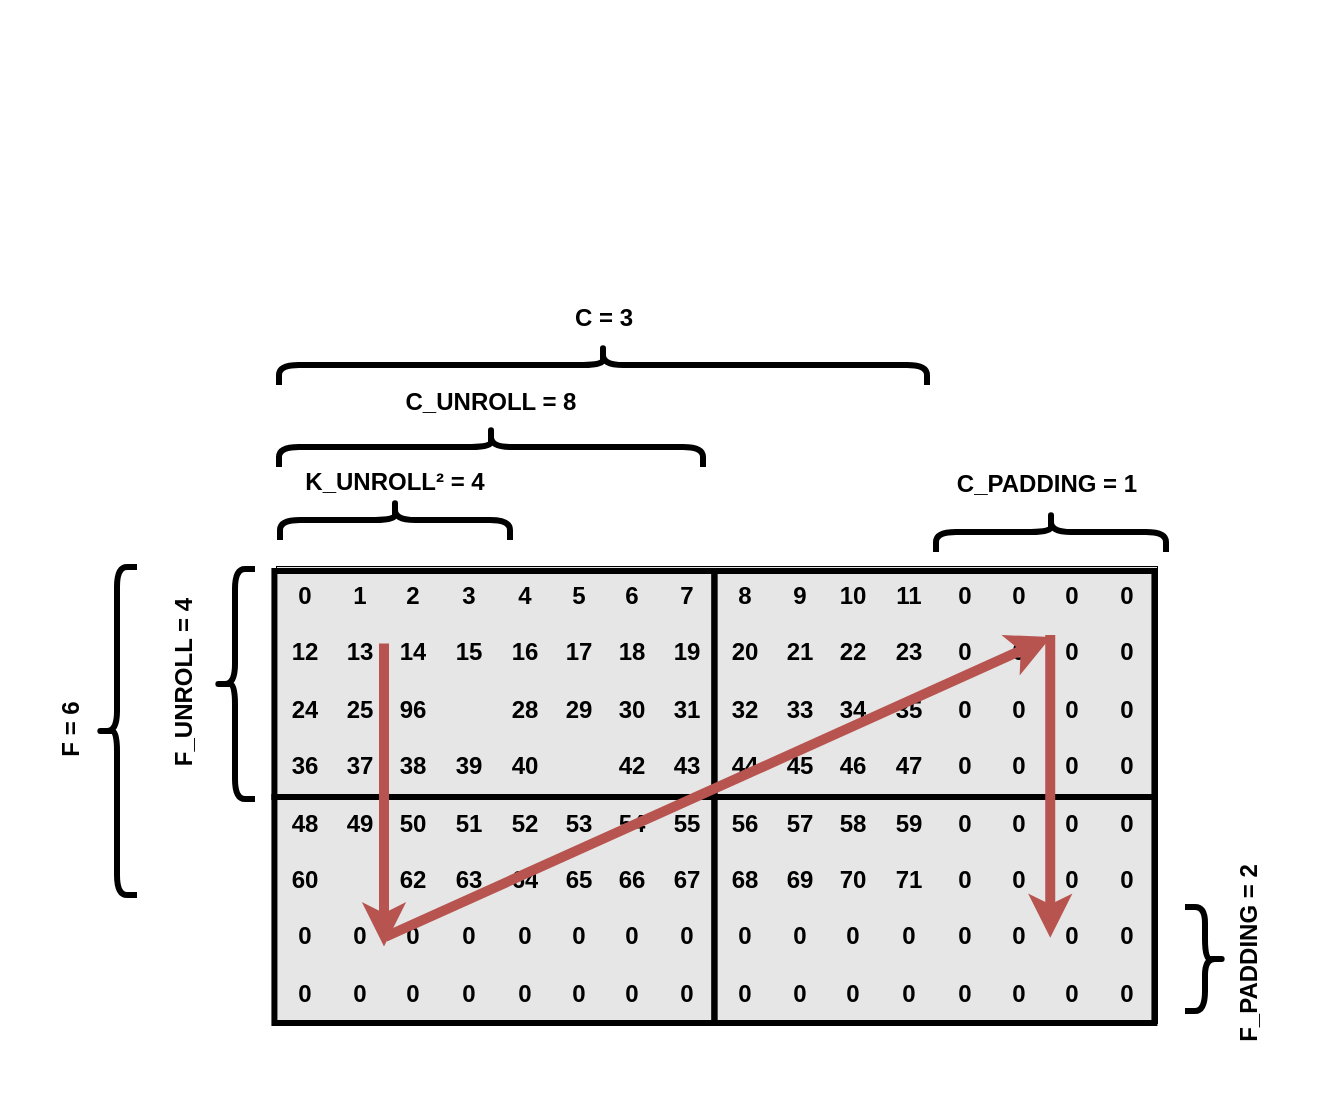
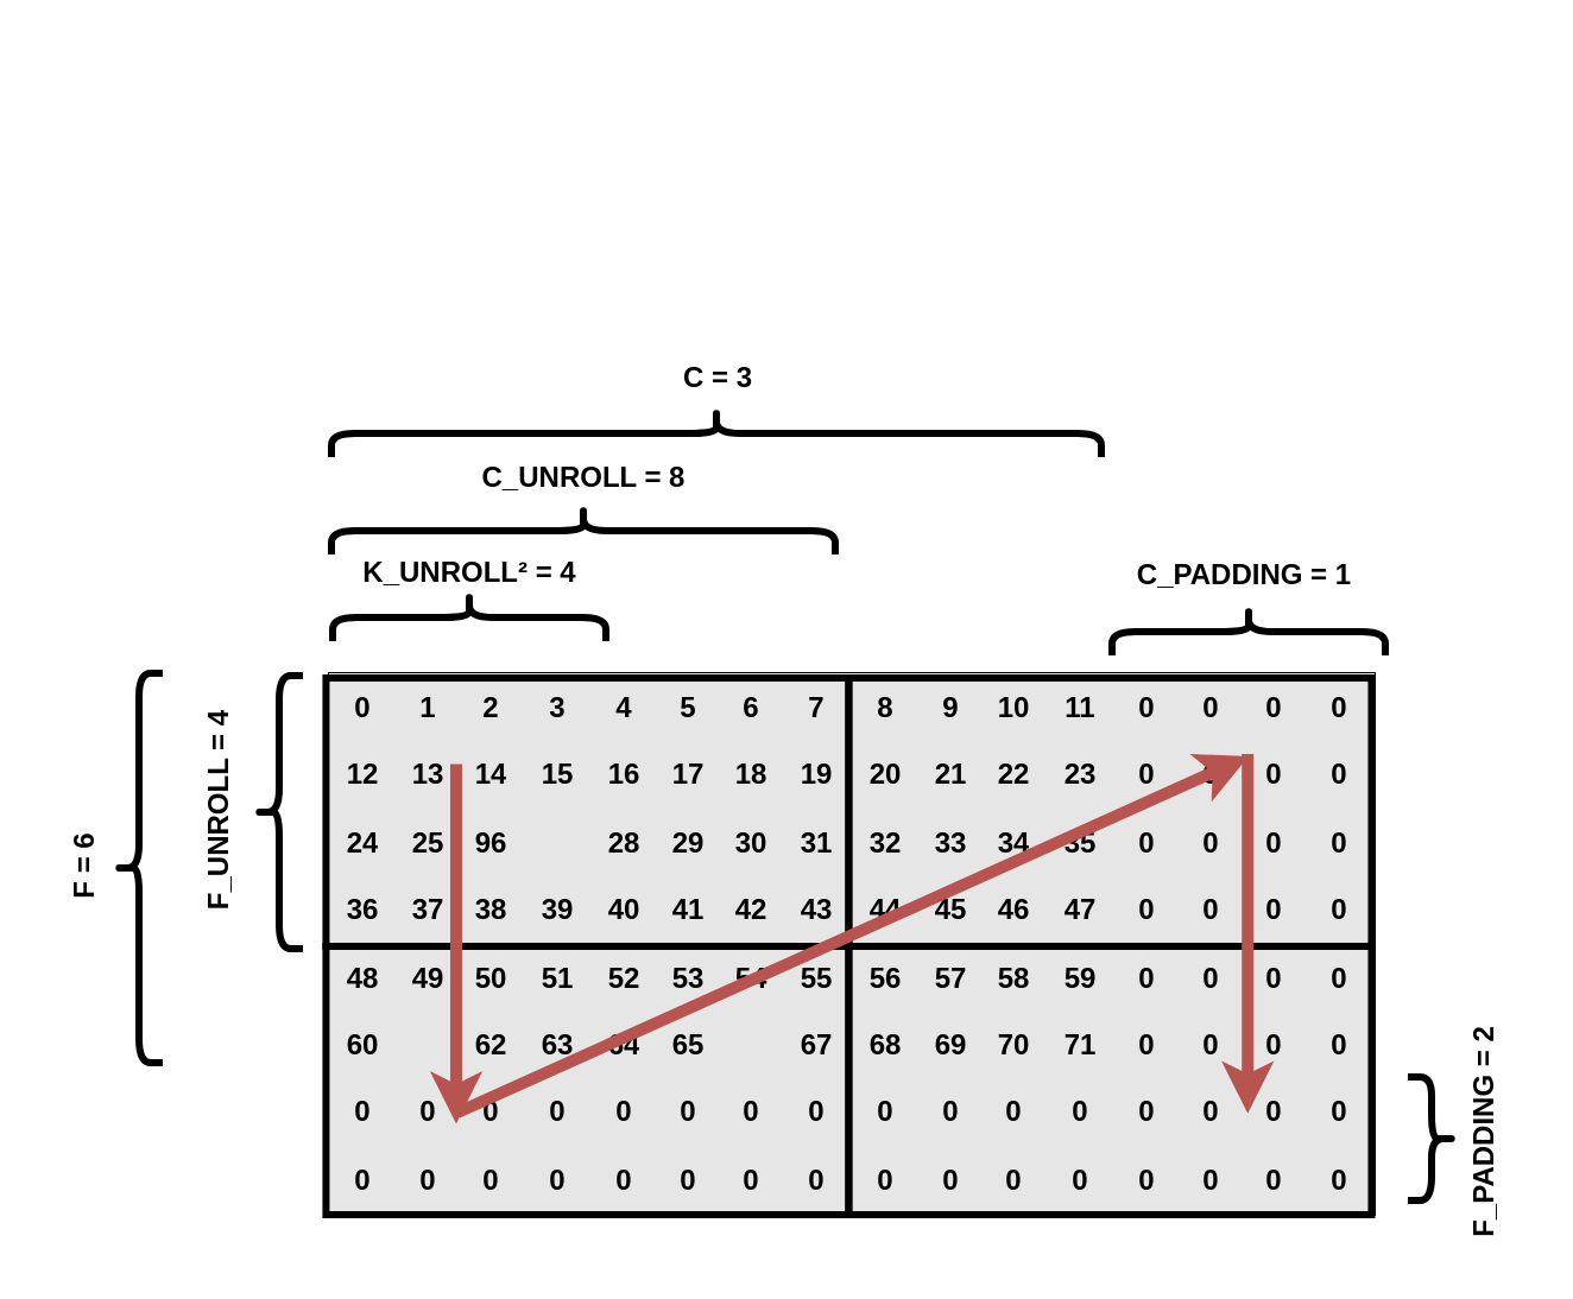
+ <mxCell id="59" value="41" style="shape=partialRectangle;html=1;whiteSpace=wrap;connectable=0;fillColor=#E6E6E6;top=0;left=0;bottom=0;right=0;overflow=hidden;pointerEvents=1;strokeWidth=1;fontStyle=1" vertex="1" parent="53"><mxGeometry x="138" width="27" height="28" as="geometry"><mxRectangle width="27" height="28" as="alternateBounds" /></mxGeometry></mxCell>
- <mxCell id="93" value="66" style="shape=partialRectangle;html=1;whiteSpace=wrap;connectable=0;fillColor=#E6E6E6;top=0;left=0;bottom=0;right=0;overflow=hidden;pointerEvents=1;strokeWidth=1;fontStyle=1" vertex="1" parent="87"><mxGeometry x="165" width="26" height="28" as="geometry"><mxRectangle width="26" height="28" as="alternateBounds" /></mxGeometry></mxCell>
